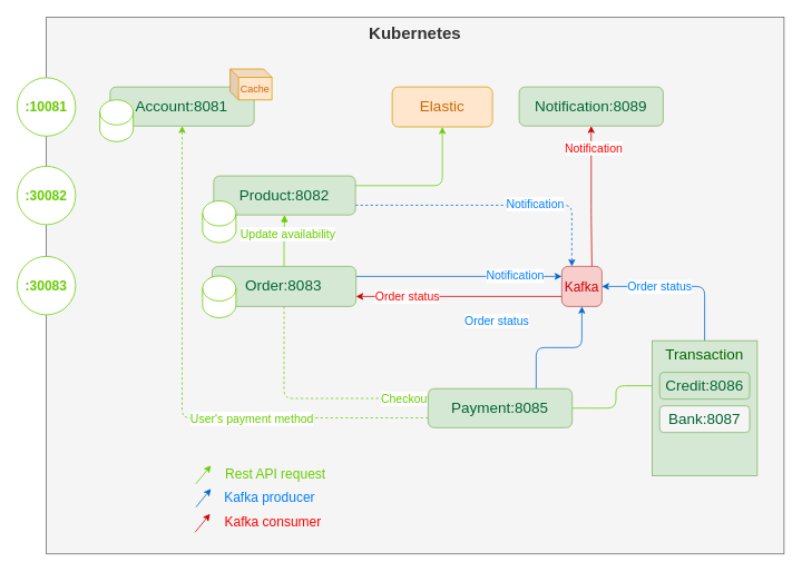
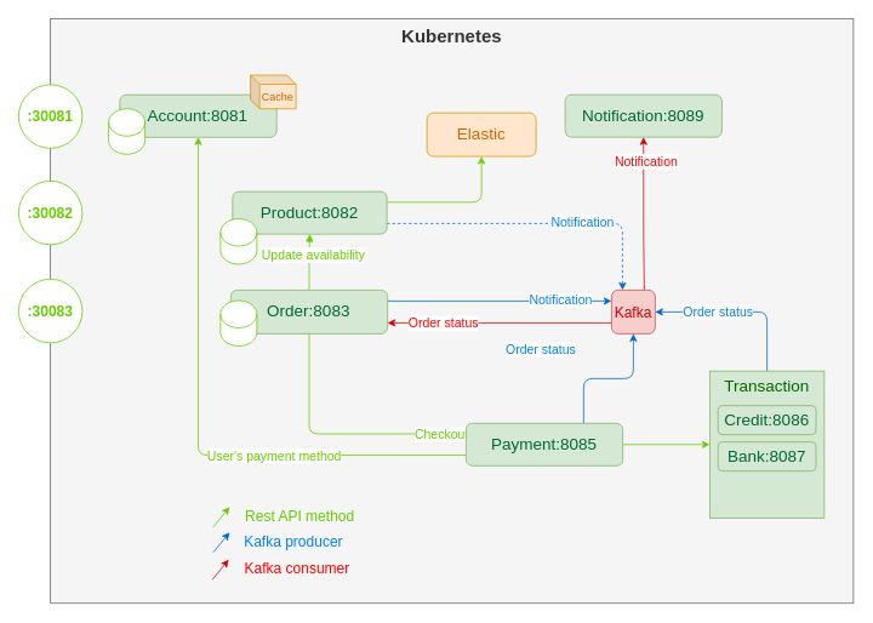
- <mxCell id="22" value="&lt;font style=&quot;font-size: 16px;&quot;&gt;:10081&lt;/font&gt;" style="ellipse;whiteSpace=wrap;html=1;aspect=fixed;fontSize=16;fontColor=#66CC00;strokeColor=#66CC00;fontStyle=1" parent="1" vertex="1"><mxGeometry x="20" y="92.44" width="70" height="70" as="geometry" /></mxCell>
+ <mxCell id="22" value="&lt;font style=&quot;font-size: 16px;&quot;&gt;:30081&lt;/font&gt;" style="ellipse;whiteSpace=wrap;html=1;aspect=fixed;fontSize=16;fontColor=#66CC00;strokeColor=#66CC00;fontStyle=1" parent="1" vertex="1"><mxGeometry x="20" y="92.44" width="70" height="70" as="geometry" /></mxCell>
- <mxCell id="26" value="&lt;font style=&quot;font-size: 18px;&quot;&gt;Elastic&lt;/font&gt;" style="rounded=1;whiteSpace=wrap;html=1;fillColor=#ffe6cc;strokeColor=#d79b00;fontColor=#CC6600;" parent="1" vertex="1"><mxGeometry x="469" y="103.5" width="120" height="47.88" as="geometry" /></mxCell>
+ <mxCell id="26" value="&lt;font style=&quot;font-size: 18px;&quot;&gt;Elastic&lt;/font&gt;" style="rounded=1;whiteSpace=wrap;html=1;fillColor=#ffe6cc;strokeColor=#d79b00;fontColor=#CC6600;" parent="1" vertex="1"><mxGeometry x="469" y="123.5" width="120" height="47.88" as="geometry" /></mxCell>
- <mxCell id="17" style="edgeStyle=orthogonalEdgeStyle;rounded=1;orthogonalLoop=1;jettySize=auto;html=1;exitX=0;exitY=0.75;exitDx=0;exitDy=0;fontSize=14;fontColor=#66CC00;startArrow=none;startFill=0;endArrow=classic;endFill=1;strokeColor=#66CC00;dashed=1;" parent="1" source="19" target="44" edge="1"><mxGeometry relative="1" as="geometry" /></mxCell>
+ <mxCell id="17" style="edgeStyle=orthogonalEdgeStyle;rounded=1;orthogonalLoop=1;jettySize=auto;html=1;exitX=0;exitY=0.75;exitDx=0;exitDy=0;fontSize=14;fontColor=#66CC00;startArrow=none;startFill=0;endArrow=classic;endFill=1;strokeColor=#66CC00;dashed=0;" parent="1" source="19" target="44" edge="1"><mxGeometry relative="1" as="geometry" /></mxCell>
- <mxCell id="16" style="edgeStyle=orthogonalEdgeStyle;rounded=1;orthogonalLoop=1;jettySize=auto;html=1;exitX=1;exitY=0.5;exitDx=0;exitDy=0;fontSize=16;fontColor=#66CC00;startArrow=none;startFill=0;strokeColor=#66CC00;" parent="1" source="19" target="30" edge="1"><mxGeometry relative="1" as="geometry" /></mxCell>
+ <mxCell id="16" style="edgeStyle=orthogonalEdgeStyle;rounded=1;orthogonalLoop=1;jettySize=auto;html=1;exitX=1;exitY=0.5;exitDx=0;exitDy=0;entryX=0;entryY=0.5;entryDx=0;entryDy=0;fontSize=16;fontColor=#66CC00;startArrow=none;startFill=0;strokeColor=#66CC00;" parent="1" source="19" target="29" edge="1"><mxGeometry relative="1" as="geometry" /></mxCell>
- <mxCell id="11" style="edgeStyle=orthogonalEdgeStyle;rounded=1;orthogonalLoop=1;jettySize=auto;html=1;exitX=0.5;exitY=1;exitDx=0;exitDy=0;entryX=0;entryY=0.25;entryDx=0;entryDy=0;fontSize=16;fontColor=#66CC00;startArrow=none;startFill=0;strokeColor=#66CC00;dashed=1;" parent="1" source="13" target="19" edge="1"><mxGeometry relative="1" as="geometry" /></mxCell>
+ <mxCell id="11" style="edgeStyle=orthogonalEdgeStyle;rounded=1;orthogonalLoop=1;jettySize=auto;html=1;exitX=0.5;exitY=1;exitDx=0;exitDy=0;entryX=0;entryY=0.25;entryDx=0;entryDy=0;fontSize=16;fontColor=#66CC00;startArrow=none;startFill=0;strokeColor=#66CC00;" parent="1" source="13" target="19" edge="1"><mxGeometry relative="1" as="geometry" /></mxCell>
- <mxCell id="31" value="Bank:8087" style="rounded=1;whiteSpace=wrap;html=1;fillColor=#f5f5f5;strokeColor=#82b366;fontSize=18;fontColor=#006633;fontStyle=0;" parent="1" vertex="1"><mxGeometry x="789.12" y="485.54" width="107.75" height="32" as="geometry" /></mxCell>
+ <mxCell id="31" value="Bank:8087" style="rounded=1;whiteSpace=wrap;html=1;fillColor=#d5e8d4;strokeColor=#82b366;fontSize=18;fontColor=#006633;fontStyle=0" parent="1" vertex="1"><mxGeometry x="789.12" y="485.54" width="107.75" height="32" as="geometry" /></mxCell>
- <mxCell id="40" value="Rest API request" style="text;html=1;strokeColor=none;fillColor=none;align=center;verticalAlign=middle;whiteSpace=wrap;rounded=0;fontSize=16;fontColor=#66CC00;" parent="1" vertex="1"><mxGeometry x="254.32" y="552.3" width="150.68" height="30" as="geometry" /></mxCell>
+ <mxCell id="40" value="Rest API method" style="text;html=1;strokeColor=none;fillColor=none;align=center;verticalAlign=middle;whiteSpace=wrap;rounded=0;fontSize=16;fontColor=#66CC00;" parent="1" vertex="1"><mxGeometry x="254.32" y="552.3" width="150.68" height="30" as="geometry" /></mxCell>
